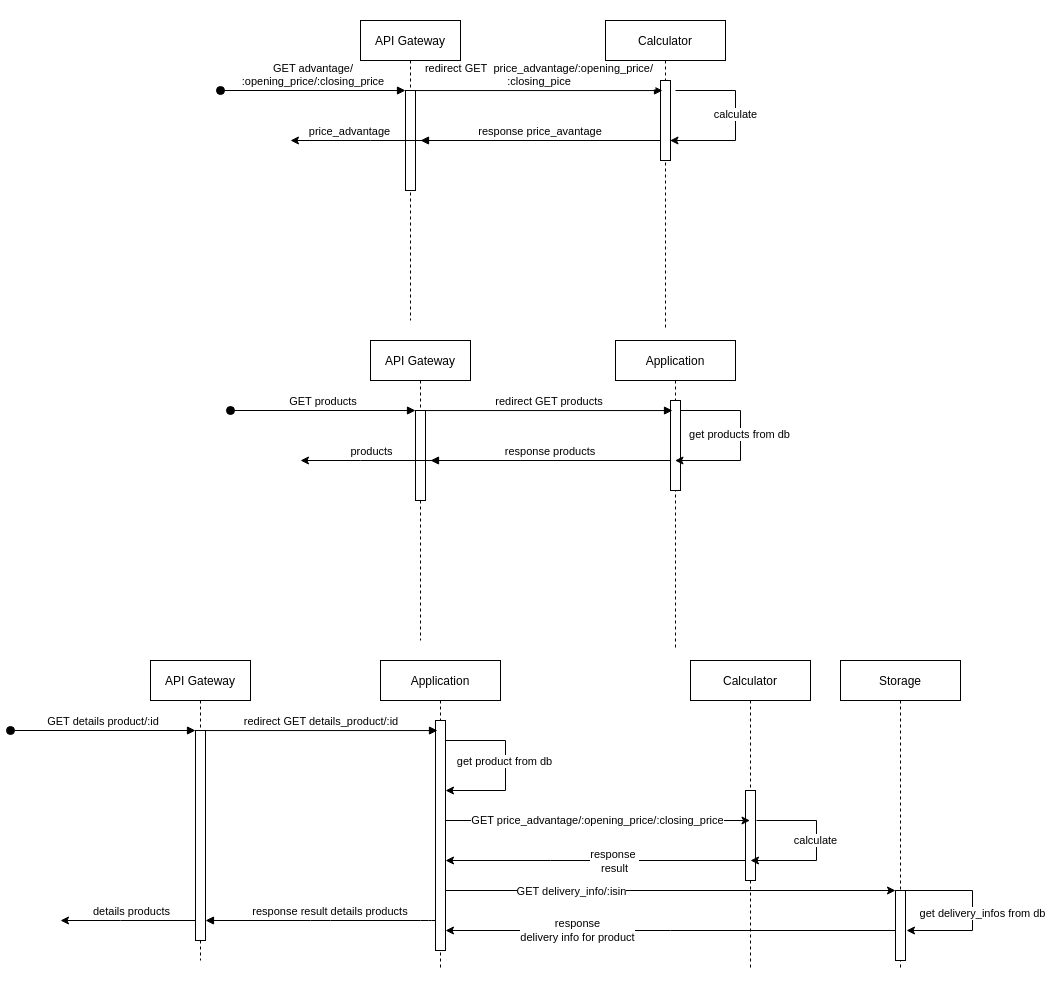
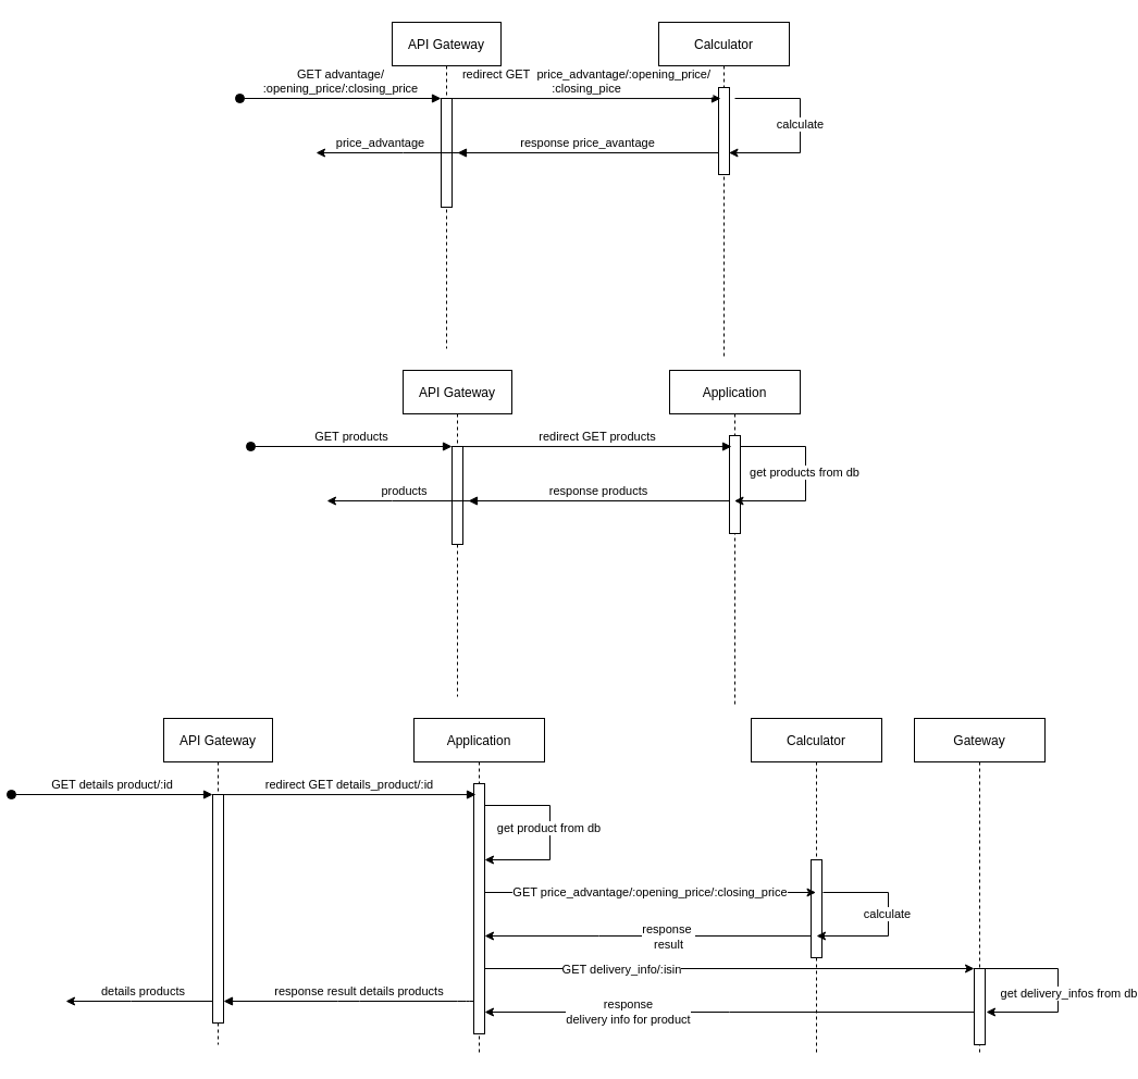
- <mxCell id="33" value="Storage" style="shape=umlLifeline;perimeter=lifelinePerimeter;container=1;collapsible=0;recursiveResize=0;rounded=0;shadow=0;strokeWidth=1;" parent="1" vertex="1"><mxGeometry x="800" y="660" width="120" height="310" as="geometry" /></mxCell>
+ <mxCell id="33" value="Gateway" style="shape=umlLifeline;perimeter=lifelinePerimeter;container=1;collapsible=0;recursiveResize=0;rounded=0;shadow=0;strokeWidth=1;" parent="1" vertex="1"><mxGeometry x="800" y="660" width="120" height="310" as="geometry" /></mxCell>
